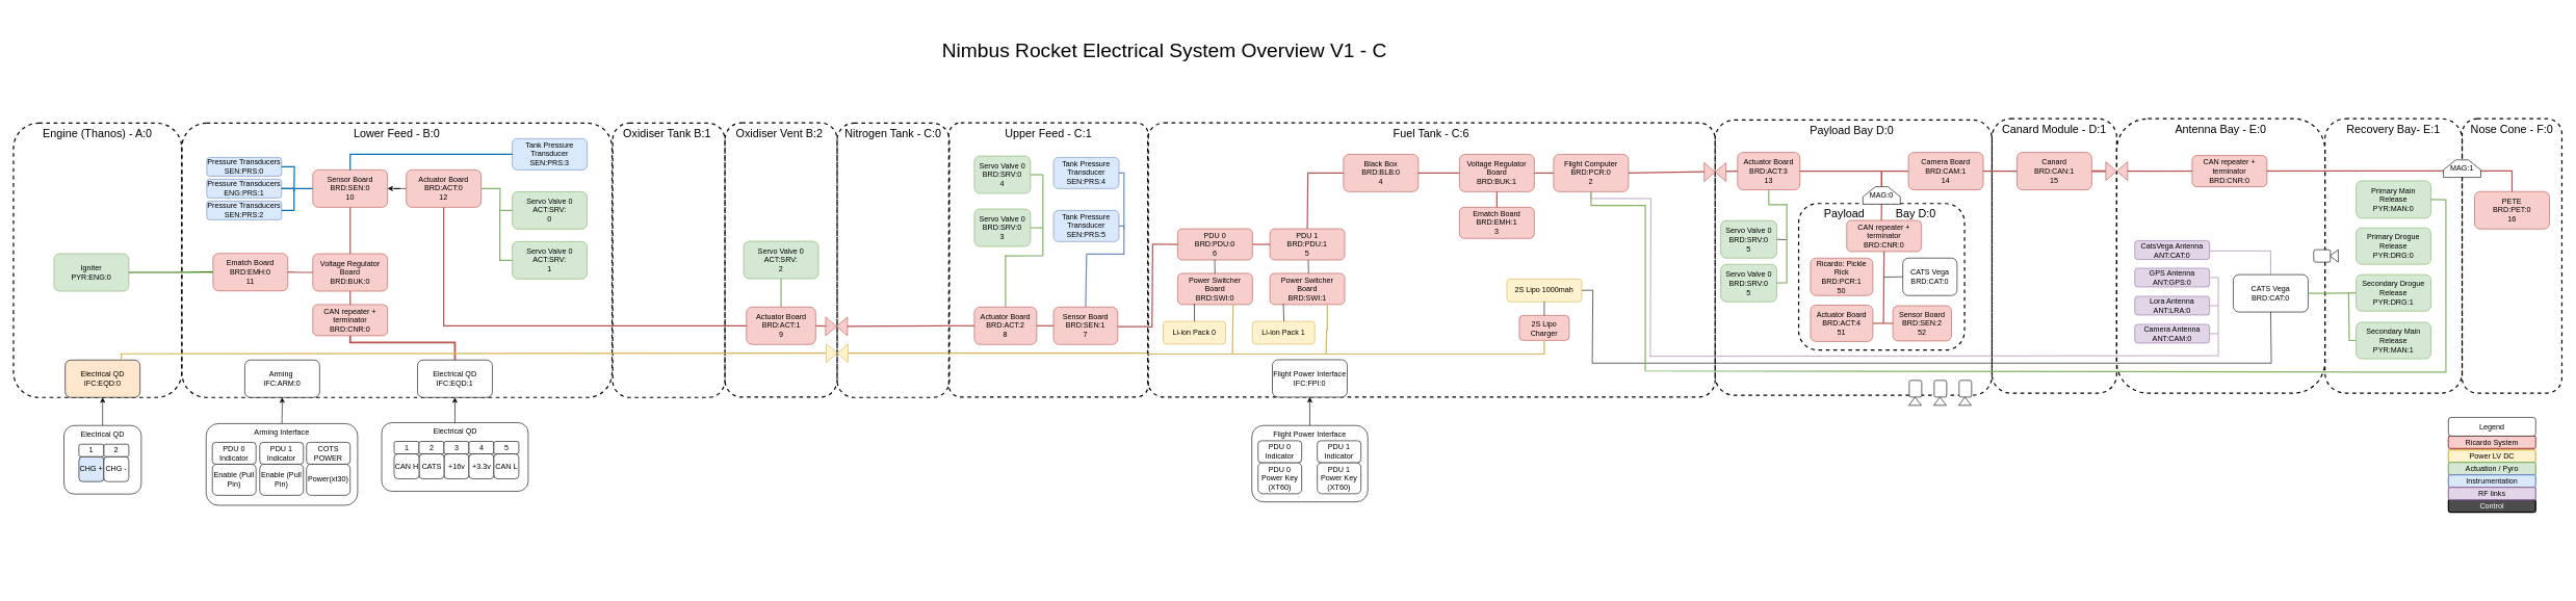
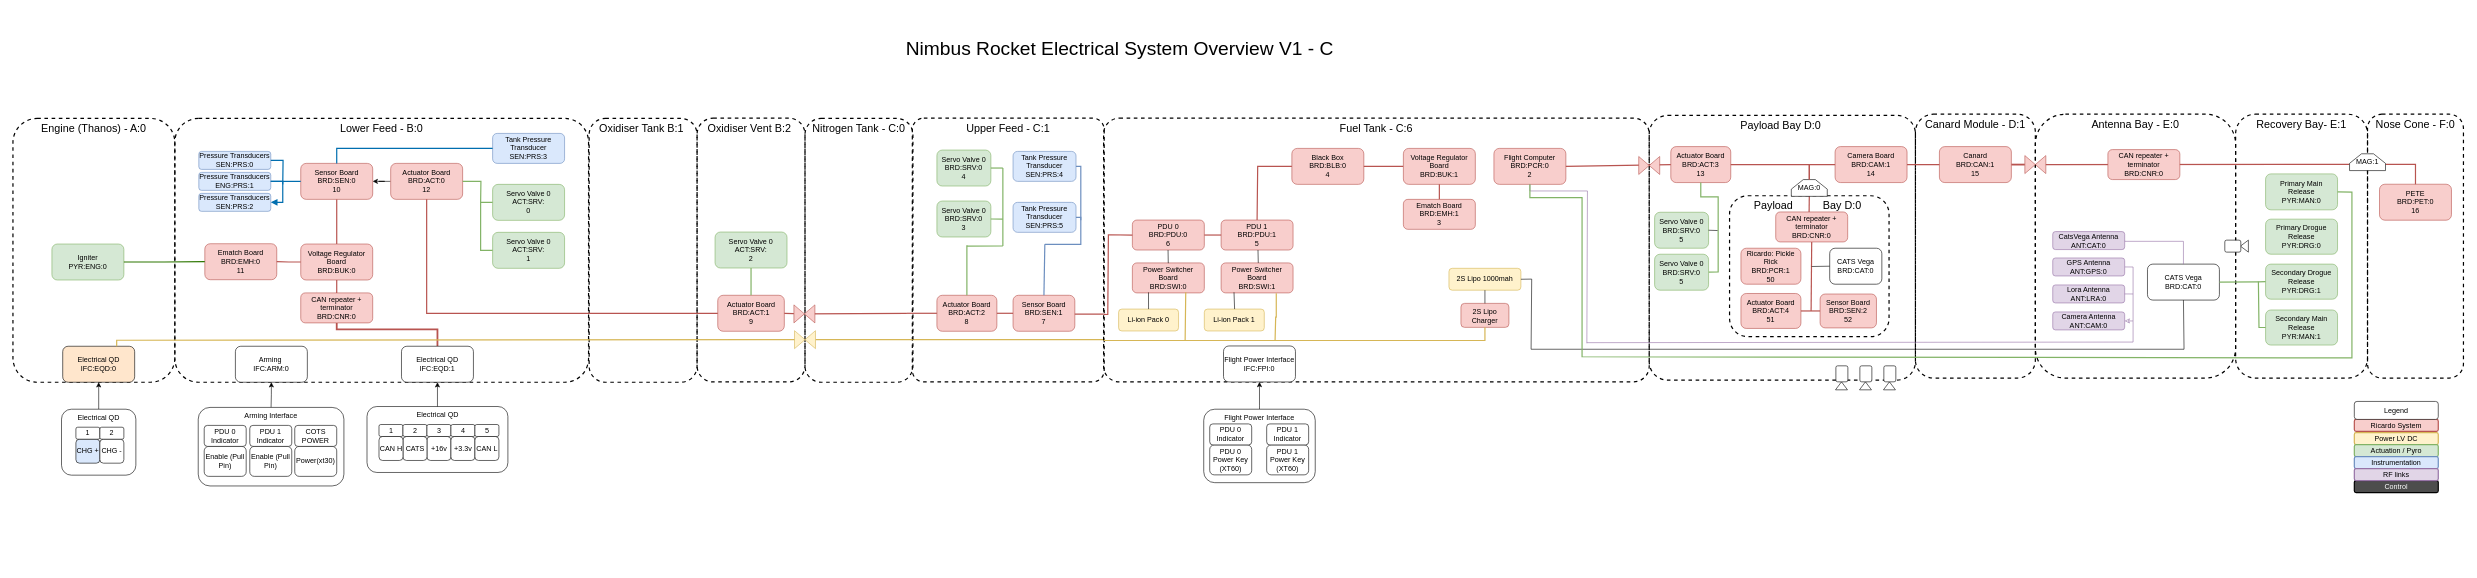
- <mxCell id="118" value="" style="endArrow=none;html=1;rounded=0;fontFamily=Helvetica;fontSize=12;fontColor=default;edgeStyle=orthogonalEdgeStyle;fillColor=#f8cecc;strokeColor=#b85450;strokeWidth=2;entryX=0;entryY=0.5;entryDx=0;entryDy=0;exitX=1;exitY=0.5;exitDx=0;exitDy=0;" parent="1" source="190" target="18" edge="1"><mxGeometry width="50" height="50" relative="1" as="geometry"><mxPoint x="2458" y="277" as="sourcePoint" /><mxPoint x="2296" y="279.5" as="targetPoint" /></mxGeometry></mxCell>
- <mxCell id="89" value="" style="endArrow=none;html=1;rounded=0;strokeWidth=2;fillColor=#1ba1e2;strokeColor=#006EAF;exitX=1;exitY=0.5;exitDx=0;exitDy=0;entryX=1;entryY=0.5;entryDx=0;entryDy=0;edgeStyle=orthogonalEdgeStyle;" parent="1" source="87" target="88" edge="1"><mxGeometry width="50" height="50" relative="1" as="geometry"><mxPoint x="640" y="417" as="sourcePoint" /><mxPoint x="690" y="367" as="targetPoint" /><Array as="points"><mxPoint x="470" y="302" /><mxPoint x="470" y="337" /></Array></mxGeometry></mxCell>
+ <mxCell id="89" value="" style="endArrow=block;html=1;rounded=0;strokeWidth=2;fillColor=#1ba1e2;strokeColor=#006EAF;exitX=1;exitY=0.5;exitDx=0;exitDy=0;entryX=1;entryY=0.5;entryDx=0;entryDy=0;edgeStyle=orthogonalEdgeStyle;" parent="1" source="87" target="88" edge="1"><mxGeometry width="50" height="50" relative="1" as="geometry"><mxPoint x="640" y="417" as="sourcePoint" /><mxPoint x="690" y="367" as="targetPoint" /><Array as="points"><mxPoint x="470" y="302" /><mxPoint x="470" y="337" /></Array></mxGeometry></mxCell>
- <mxCell id="22" style="edgeStyle=orthogonalEdgeStyle;rounded=0;orthogonalLoop=1;jettySize=auto;html=1;strokeWidth=1;endArrow=none;endFill=0;fillColor=#e1d5e7;strokeColor=#9673a6;exitX=1;exitY=0.5;exitDx=0;exitDy=0;entryX=1;entryY=0.5;entryDx=0;entryDy=0;" parent="1" source="23" target="71" edge="1"><mxGeometry relative="1" as="geometry"><Array as="points"><mxPoint x="3556" y="444.5" /><mxPoint x="3556" y="534.5" /><mxPoint x="3542" y="534.5" /></Array><mxPoint x="3412" y="524.75" as="targetPoint" /></mxGeometry></mxCell>
+ <mxCell id="22" style="edgeStyle=orthogonalEdgeStyle;rounded=0;orthogonalLoop=1;jettySize=auto;html=1;strokeWidth=1;endArrow=classic;endFill=0;fillColor=#e1d5e7;strokeColor=#9673a6;exitX=1;exitY=0.5;exitDx=0;exitDy=0;entryX=1;entryY=0.5;entryDx=0;entryDy=0;" parent="1" source="23" target="71" edge="1"><mxGeometry relative="1" as="geometry"><Array as="points"><mxPoint x="3556" y="444.5" /><mxPoint x="3556" y="534.5" /><mxPoint x="3542" y="534.5" /></Array><mxPoint x="3412" y="524.75" as="targetPoint" /></mxGeometry></mxCell>
